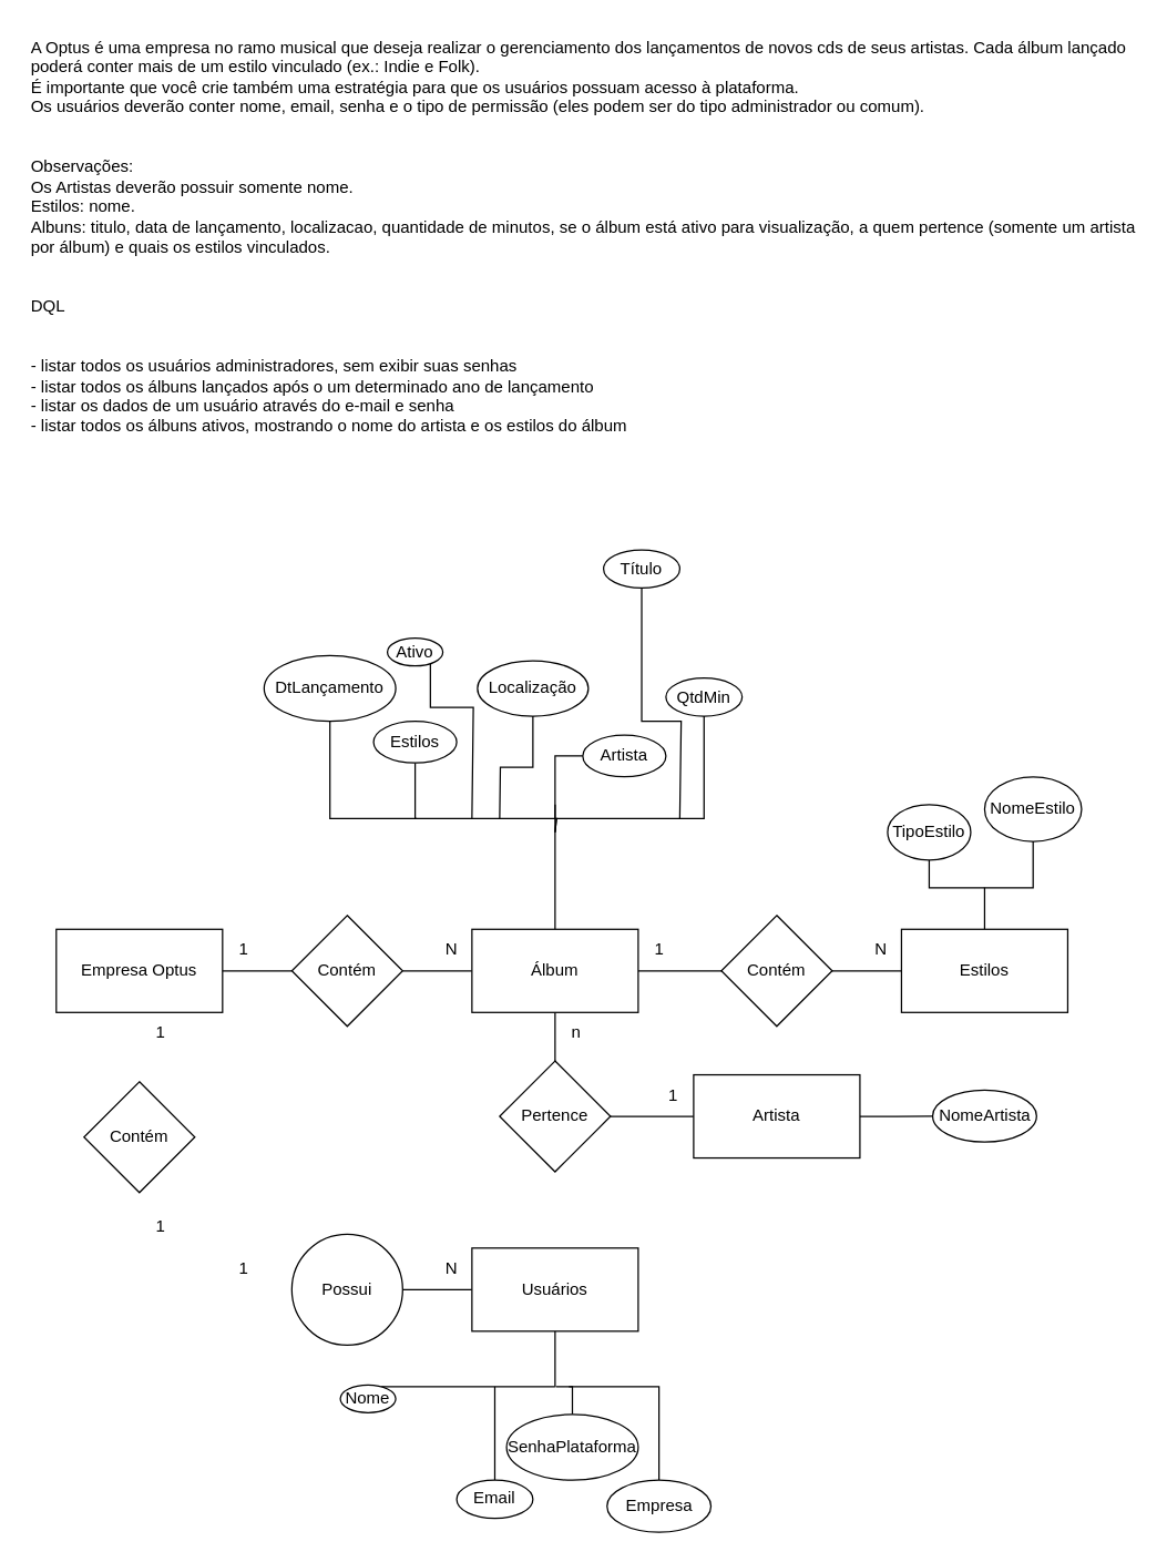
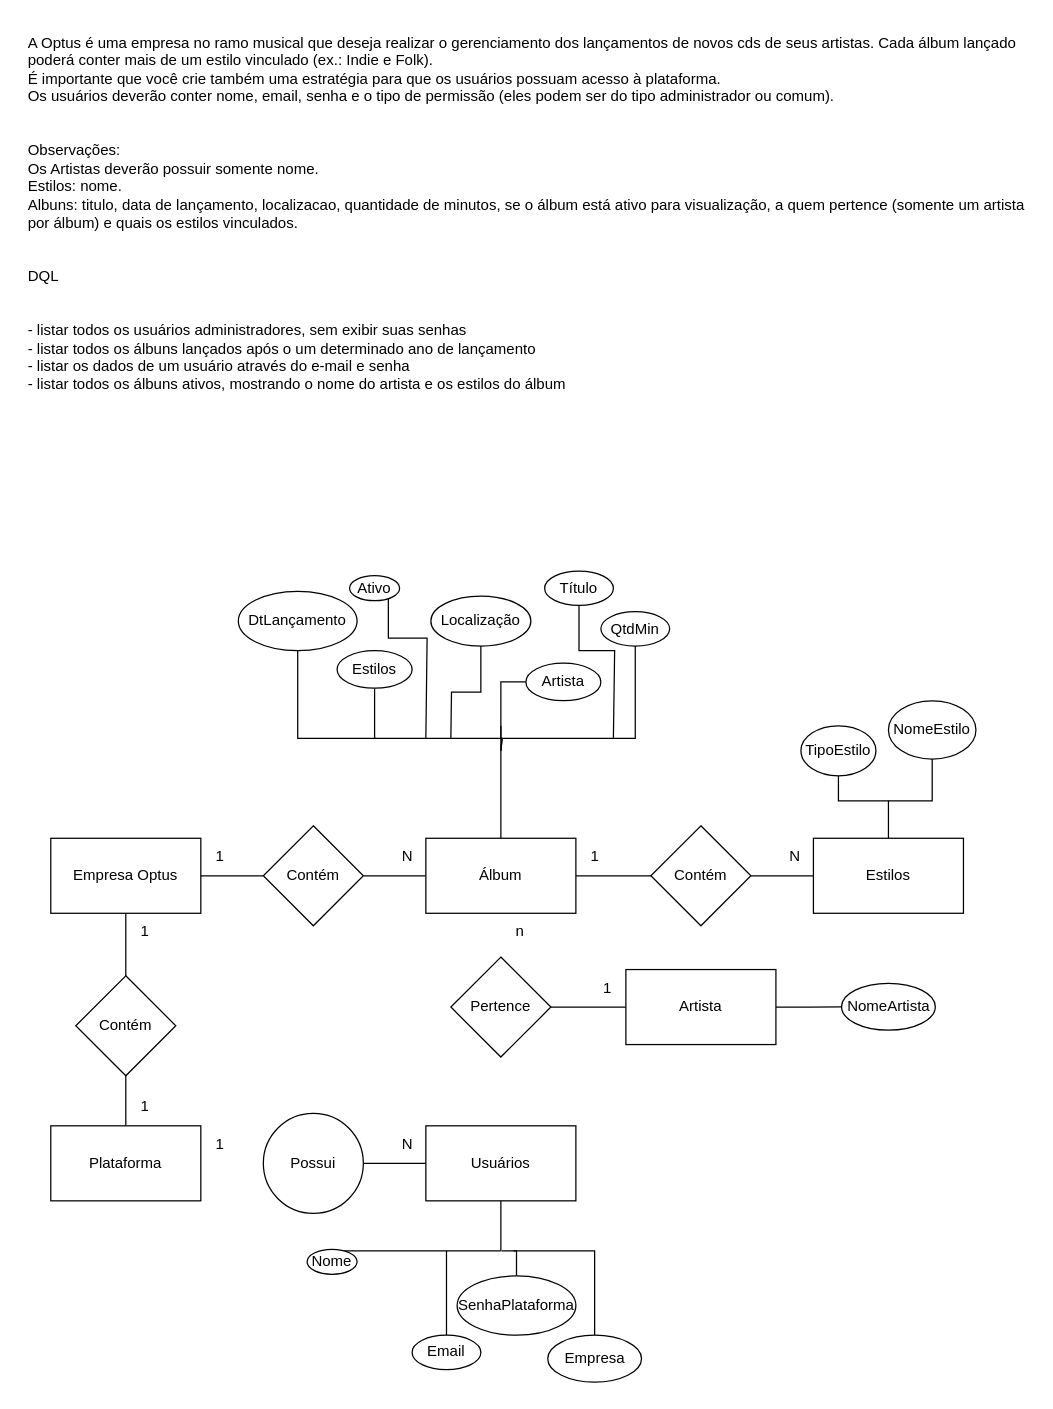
- <mxCell id="48" value="Título" style="ellipse;whiteSpace=wrap;html=1;rounded=0;" vertex="1" parent="1"><mxGeometry x="435" y="396.25" width="55" height="27.5" as="geometry" /></mxCell>
+ <mxCell id="48" value="Título" style="ellipse;whiteSpace=wrap;html=1;rounded=0;" vertex="1" parent="1"><mxGeometry x="435" y="456.25" width="55" height="27.5" as="geometry" /></mxCell>
- <mxCell id="7" value="" style="edgeStyle=orthogonalEdgeStyle;rounded=0;orthogonalLoop=1;jettySize=auto;html=1;endArrow=none;endFill=0;" edge="1" parent="1" source="9" target="33"><mxGeometry relative="1" as="geometry" /></mxCell>
+ <mxCell id="4" value="" style="edgeStyle=orthogonalEdgeStyle;rounded=0;orthogonalLoop=1;jettySize=auto;html=1;endArrow=none;endFill=0;" edge="1" parent="1" source="5" target="22"><mxGeometry relative="1" as="geometry" /></mxCell>
+ <mxCell id="22" value="Plataforma" style="whiteSpace=wrap;html=1;rounded=0;" vertex="1" parent="1"><mxGeometry x="40" y="900" width="120" height="60" as="geometry" /></mxCell>
